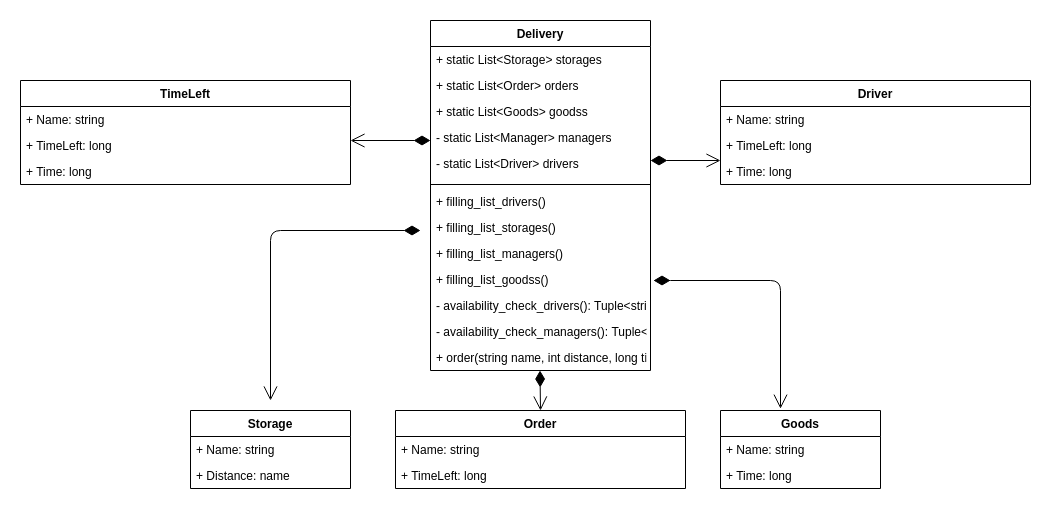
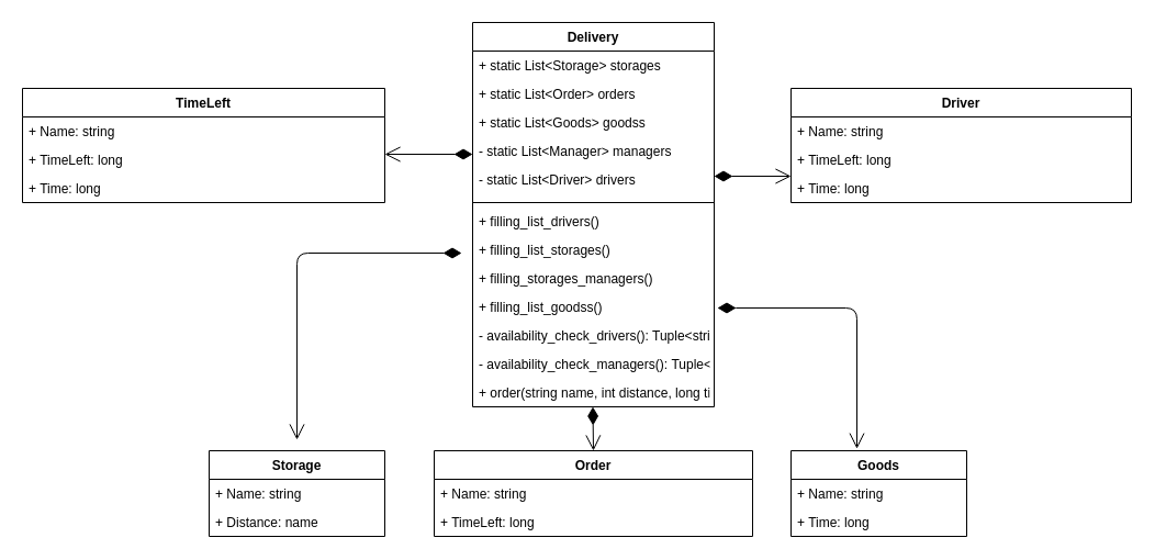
- <mxCell id="28" value="+ filling_list_managers()" style="text;strokeColor=none;fillColor=none;align=left;verticalAlign=top;spacingLeft=4;spacingRight=4;overflow=hidden;rotatable=0;points=[[0,0.5],[1,0.5]];portConstraint=eastwest;" parent="19" vertex="1"><mxGeometry y="220" width="220" height="26" as="geometry" /></mxCell>
+ <mxCell id="28" value="+ filling_storages_managers()" style="text;strokeColor=none;fillColor=none;align=left;verticalAlign=top;spacingLeft=4;spacingRight=4;overflow=hidden;rotatable=0;points=[[0,0.5],[1,0.5]];portConstraint=eastwest;" parent="19" vertex="1"><mxGeometry y="220" width="220" height="26" as="geometry" /></mxCell>
